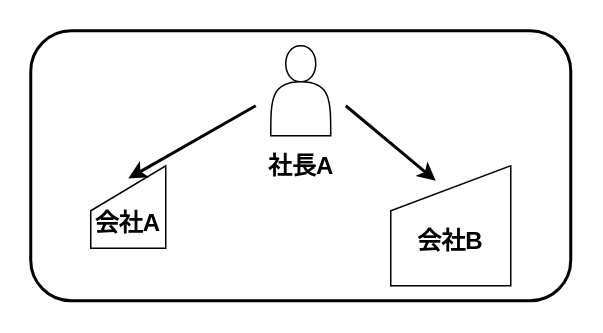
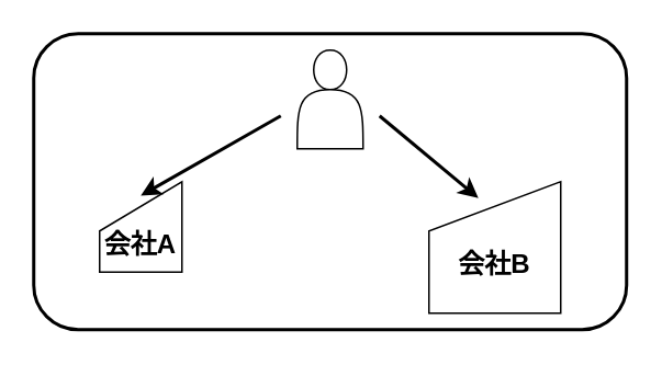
- <mxCell id="7" value="&lt;font color=&quot;#000000&quot; style=&quot;font-size: 16px&quot;&gt;&lt;b&gt;社長A&lt;br&gt;&lt;/b&gt;&lt;br&gt;&lt;/font&gt;" style="text;html=1;align=center;verticalAlign=middle;resizable=0;points=[];autosize=1;" vertex="1" parent="1"><mxGeometry x="170" y="100" width="60" height="40" as="geometry" /></mxCell>
